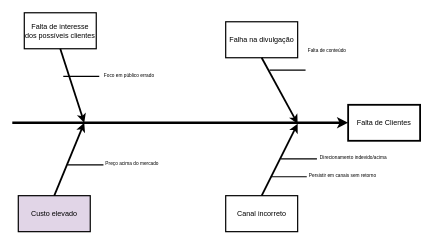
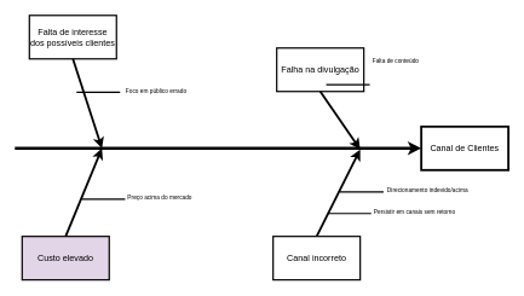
- <mxCell id="8" value="Falha na divulgação" style="whiteSpace=wrap;strokeWidth=2" parent="1" vertex="1"><mxGeometry x="375.833" y="35.528" width="120" height="60" as="geometry" /></mxCell>
+ <mxCell id="8" value="Falha na divulgação" style="whiteSpace=wrap;strokeWidth=2" parent="1" vertex="1"><mxGeometry x="380.833" y="65.528" width="120" height="60" as="geometry" /></mxCell>
- <mxCell id="2" value="Falta de Clientes" style="whiteSpace=wrap;strokeWidth=3" parent="1" vertex="1"><mxGeometry x="580" y="174" width="120" height="60" as="geometry" /></mxCell>
+ <mxCell id="2" value="Canal de Clientes" style="whiteSpace=wrap;strokeWidth=3" parent="1" vertex="1"><mxGeometry x="580" y="174" width="120" height="60" as="geometry" /></mxCell>
